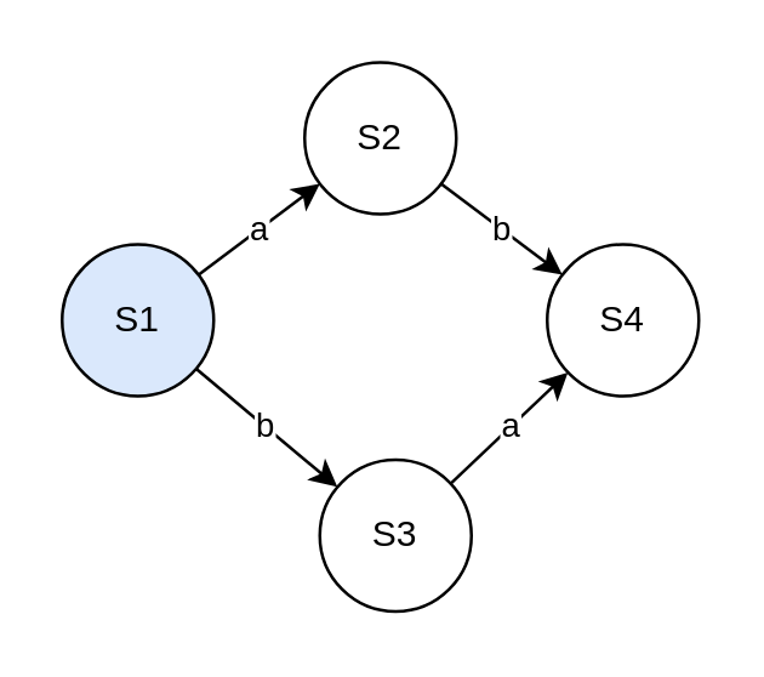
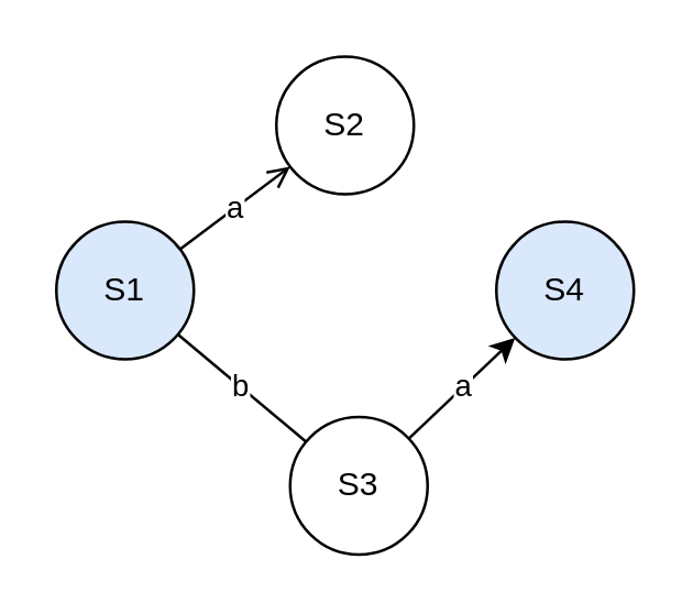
- <mxCell id="5" value="a" style="endArrow=classic;html=1;fontSize=11;" parent="1" source="2" target="9" edge="1"><mxGeometry width="50" height="50" relative="1" as="geometry"><mxPoint x="-60" y="335" as="sourcePoint" /><mxPoint x="-10" y="285" as="targetPoint" /></mxGeometry></mxCell>
+ <mxCell id="5" value="a" style="endArrow=open;html=1;fontSize=11;" parent="1" source="2" target="9" edge="1"><mxGeometry width="50" height="50" relative="1" as="geometry"><mxPoint x="-60" y="335" as="sourcePoint" /><mxPoint x="-10" y="285" as="targetPoint" /></mxGeometry></mxCell>
- <mxCell id="8" value="b" style="endArrow=classic;html=1;" parent="1" source="9" target="3" edge="1"><mxGeometry width="50" height="50" relative="1" as="geometry"><mxPoint x="-60" y="335" as="sourcePoint" /><mxPoint x="-10" y="285" as="targetPoint" /></mxGeometry></mxCell>
- <mxCell id="3" value="S4" style="ellipse;whiteSpace=wrap;html=1;aspect=fixed;" parent="1" vertex="1"><mxGeometry x="180" y="80" width="50" height="50" as="geometry" /></mxCell>
+ <mxCell id="3" value="S4" style="ellipse;whiteSpace=wrap;html=1;aspect=fixed;fillColor=#dae8fc;" parent="1" vertex="1"><mxGeometry x="180" y="80" width="50" height="50" as="geometry" /></mxCell>
- <mxCell id="6" value="b" style="endArrow=classic;html=1;" parent="1" source="2" target="4" edge="1"><mxGeometry width="50" height="50" relative="1" as="geometry"><mxPoint x="-50" y="335" as="sourcePoint" /><mxPoint x="0" y="285" as="targetPoint" /></mxGeometry></mxCell>
+ <mxCell id="6" value="b" style="endArrow=none;html=1;" parent="1" source="2" target="4" edge="1"><mxGeometry width="50" height="50" relative="1" as="geometry"><mxPoint x="-50" y="335" as="sourcePoint" /><mxPoint x="0" y="285" as="targetPoint" /></mxGeometry></mxCell>
